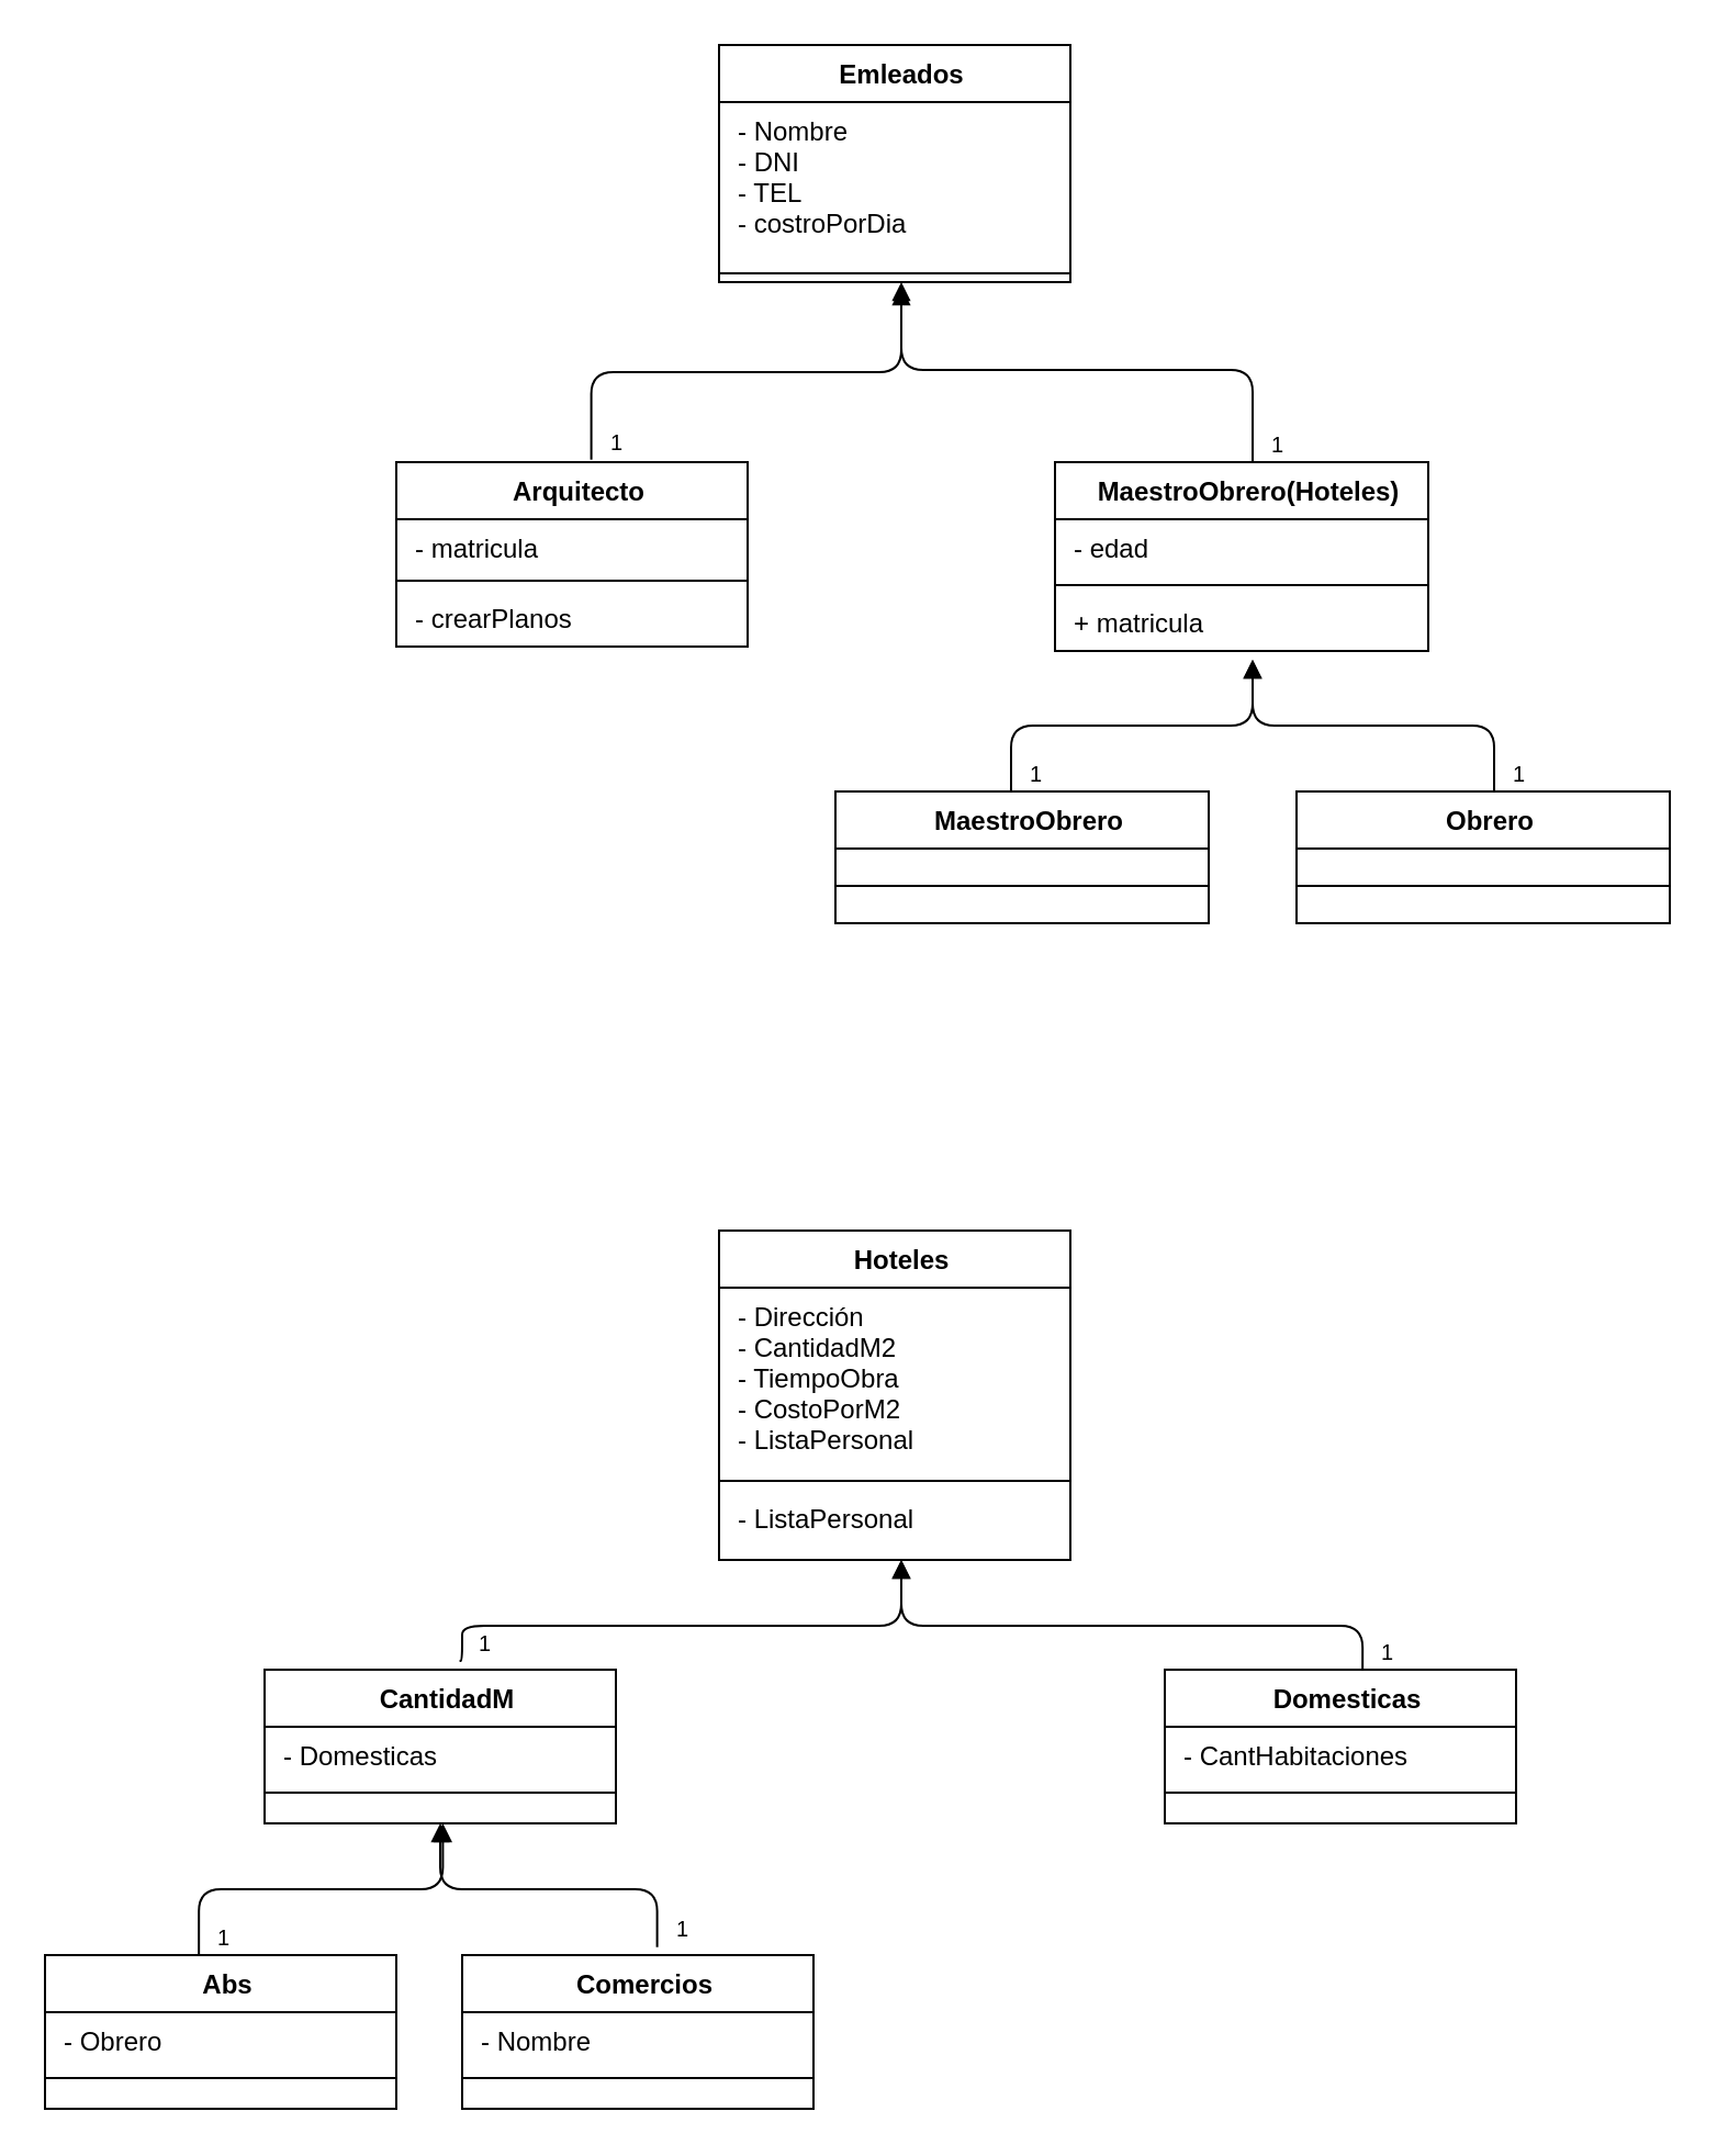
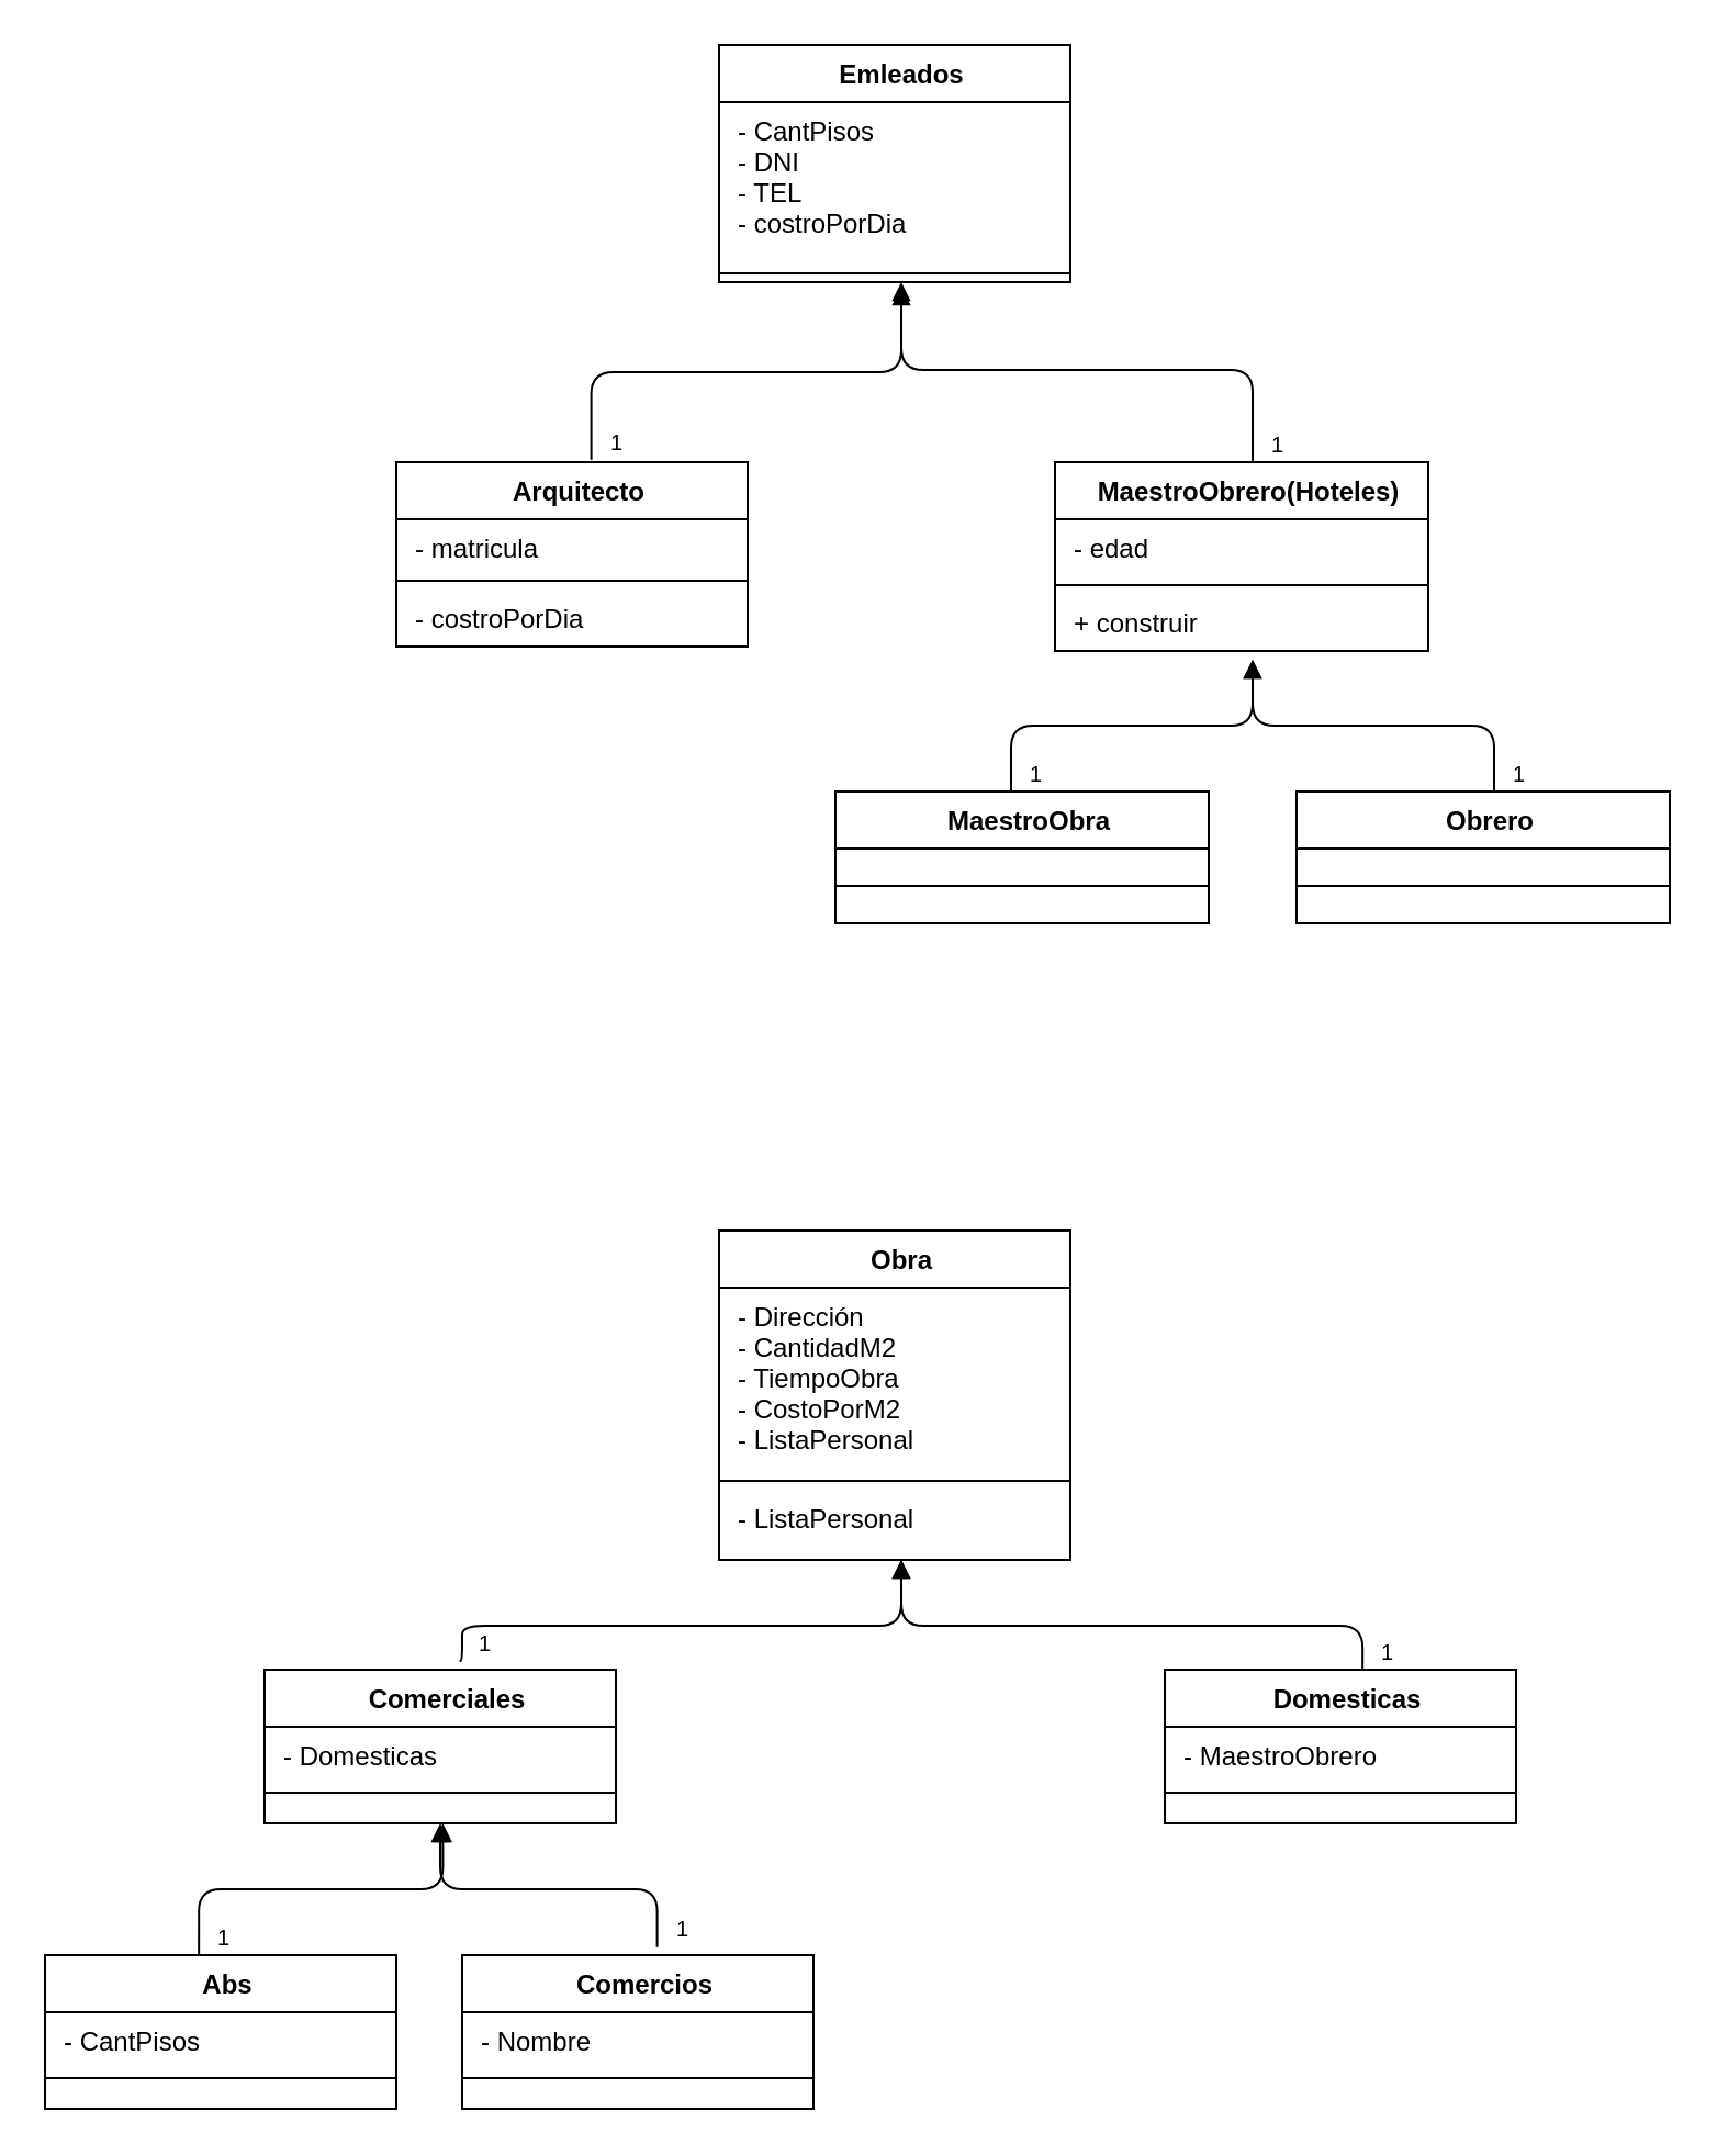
- <mxCell id="15" value="- Nombre&#10;- DNI&#10;- TEL&#10;- costroPorDia" style="text;strokeColor=none;fillColor=none;align=left;verticalAlign=top;spacingLeft=7;spacingRight=4;overflow=hidden;rotatable=0;points=[[0,0.5],[1,0.5]];portConstraint=eastwest;" vertex="1" parent="14"><mxGeometry y="26" width="160" height="74" as="geometry" /></mxCell>
+ <mxCell id="15" value="- CantPisos&#10;- DNI&#10;- TEL&#10;- costroPorDia" style="text;strokeColor=none;fillColor=none;align=left;verticalAlign=top;spacingLeft=7;spacingRight=4;overflow=hidden;rotatable=0;points=[[0,0.5],[1,0.5]];portConstraint=eastwest;" vertex="1" parent="14"><mxGeometry y="26" width="160" height="74" as="geometry" /></mxCell>
- <mxCell id="7" value="- crearPlanos" style="text;strokeColor=none;fillColor=none;align=left;verticalAlign=top;spacingLeft=7;spacingRight=4;overflow=hidden;rotatable=0;points=[[0,0.5],[1,0.5]];portConstraint=eastwest;" vertex="1" parent="4"><mxGeometry y="58" width="160" height="26" as="geometry" /></mxCell>
+ <mxCell id="7" value="- costroPorDia" style="text;strokeColor=none;fillColor=none;align=left;verticalAlign=top;spacingLeft=7;spacingRight=4;overflow=hidden;rotatable=0;points=[[0,0.5],[1,0.5]];portConstraint=eastwest;" vertex="1" parent="4"><mxGeometry y="58" width="160" height="26" as="geometry" /></mxCell>
- <mxCell id="11" value="+ matricula" style="text;strokeColor=none;fillColor=none;align=left;verticalAlign=top;spacingLeft=7;spacingRight=4;overflow=hidden;rotatable=0;points=[[0,0.5],[1,0.5]];portConstraint=eastwest;" vertex="1" parent="8"><mxGeometry y="60" width="170" height="26" as="geometry" /></mxCell>
+ <mxCell id="11" value="+ construir" style="text;strokeColor=none;fillColor=none;align=left;verticalAlign=top;spacingLeft=7;spacingRight=4;overflow=hidden;rotatable=0;points=[[0,0.5],[1,0.5]];portConstraint=eastwest;" vertex="1" parent="8"><mxGeometry y="60" width="170" height="26" as="geometry" /></mxCell>
- <mxCell id="19" value="MaestroObrero" style="swimlane;fontStyle=1;align=center;verticalAlign=top;childLayout=stackLayout;horizontal=1;startSize=26;horizontalStack=0;resizeParent=1;resizeParentMax=0;resizeLast=0;collapsible=1;marginBottom=0;spacingLeft=7;" vertex="1" parent="1"><mxGeometry x="380" y="360" width="170" height="60" as="geometry" /></mxCell>
+ <mxCell id="19" value="MaestroObra" style="swimlane;fontStyle=1;align=center;verticalAlign=top;childLayout=stackLayout;horizontal=1;startSize=26;horizontalStack=0;resizeParent=1;resizeParentMax=0;resizeLast=0;collapsible=1;marginBottom=0;spacingLeft=7;" vertex="1" parent="1"><mxGeometry x="380" y="360" width="170" height="60" as="geometry" /></mxCell>
- <mxCell id="49" value="Hoteles" style="swimlane;fontStyle=1;align=center;verticalAlign=top;childLayout=stackLayout;horizontal=1;startSize=26;horizontalStack=0;resizeParent=1;resizeParentMax=0;resizeLast=0;collapsible=1;marginBottom=0;spacingLeft=7;" vertex="1" parent="1"><mxGeometry x="327" y="560" width="160" height="150" as="geometry" /></mxCell>
+ <mxCell id="49" value="Obra" style="swimlane;fontStyle=1;align=center;verticalAlign=top;childLayout=stackLayout;horizontal=1;startSize=26;horizontalStack=0;resizeParent=1;resizeParentMax=0;resizeLast=0;collapsible=1;marginBottom=0;spacingLeft=7;" vertex="1" parent="1"><mxGeometry x="327" y="560" width="160" height="150" as="geometry" /></mxCell>
- <mxCell id="25" value="CantidadM" style="swimlane;fontStyle=1;align=center;verticalAlign=top;childLayout=stackLayout;horizontal=1;startSize=26;horizontalStack=0;resizeParent=1;resizeParentMax=0;resizeLast=0;collapsible=1;marginBottom=0;spacingLeft=7;" vertex="1" parent="1"><mxGeometry x="120" y="760" width="160" height="70" as="geometry" /></mxCell>
+ <mxCell id="25" value="Comerciales" style="swimlane;fontStyle=1;align=center;verticalAlign=top;childLayout=stackLayout;horizontal=1;startSize=26;horizontalStack=0;resizeParent=1;resizeParentMax=0;resizeLast=0;collapsible=1;marginBottom=0;spacingLeft=7;" vertex="1" parent="1"><mxGeometry x="120" y="760" width="160" height="70" as="geometry" /></mxCell>
- <mxCell id="30" value="- CantHabitaciones" style="text;strokeColor=none;fillColor=none;align=left;verticalAlign=top;spacingLeft=7;spacingRight=4;overflow=hidden;rotatable=0;points=[[0,0.5],[1,0.5]];portConstraint=eastwest;" vertex="1" parent="29"><mxGeometry y="26" width="160" height="26" as="geometry" /></mxCell>
+ <mxCell id="30" value="- MaestroObrero" style="text;strokeColor=none;fillColor=none;align=left;verticalAlign=top;spacingLeft=7;spacingRight=4;overflow=hidden;rotatable=0;points=[[0,0.5],[1,0.5]];portConstraint=eastwest;" vertex="1" parent="29"><mxGeometry y="26" width="160" height="26" as="geometry" /></mxCell>
- <mxCell id="42" value="- Obrero" style="text;strokeColor=none;fillColor=none;align=left;verticalAlign=top;spacingLeft=7;spacingRight=4;overflow=hidden;rotatable=0;points=[[0,0.5],[1,0.5]];portConstraint=eastwest;" vertex="1" parent="41"><mxGeometry y="26" width="160" height="26" as="geometry" /></mxCell>
+ <mxCell id="42" value="- CantPisos" style="text;strokeColor=none;fillColor=none;align=left;verticalAlign=top;spacingLeft=7;spacingRight=4;overflow=hidden;rotatable=0;points=[[0,0.5],[1,0.5]];portConstraint=eastwest;" vertex="1" parent="41"><mxGeometry y="26" width="160" height="26" as="geometry" /></mxCell>
